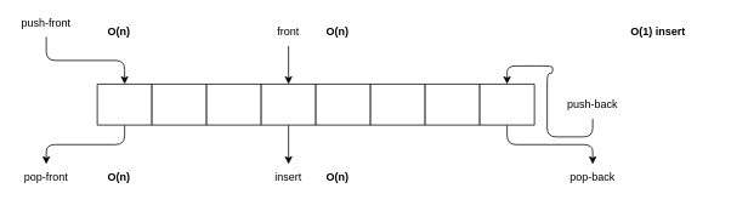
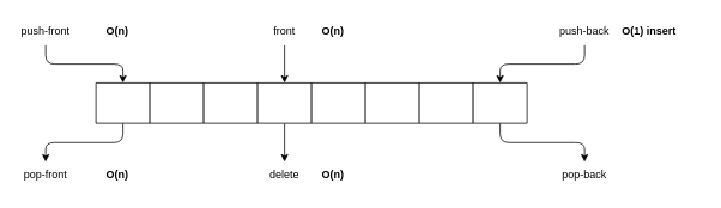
- <mxCell id="13" value="push-front" style="text;strokeColor=none;align=center;fillColor=none;html=1;verticalAlign=middle;whiteSpace=wrap;rounded=0;" vertex="1" parent="1"><mxGeometry x="20" y="10" width="60" height="30" as="geometry" /></mxCell>
+ <mxCell id="13" value="push-front" style="text;strokeColor=none;align=center;fillColor=none;html=1;verticalAlign=middle;whiteSpace=wrap;rounded=0;" vertex="1" parent="1"><mxGeometry x="20" y="20" width="60" height="30" as="geometry" /></mxCell>
- <mxCell id="16" value="push-back" style="text;strokeColor=none;align=center;fillColor=none;html=1;verticalAlign=middle;whiteSpace=wrap;rounded=0;" vertex="1" parent="1"><mxGeometry x="620" y="100" width="60" height="30" as="geometry" /></mxCell>
+ <mxCell id="16" value="push-back" style="text;strokeColor=none;align=center;fillColor=none;html=1;verticalAlign=middle;whiteSpace=wrap;rounded=0;" vertex="1" parent="1"><mxGeometry x="620" y="20" width="60" height="30" as="geometry" /></mxCell>
- <mxCell id="21" value="insert" style="text;strokeColor=none;align=center;fillColor=none;html=1;verticalAlign=middle;whiteSpace=wrap;rounded=0;" vertex="1" parent="1"><mxGeometry x="286" y="180" width="60" height="30" as="geometry" /></mxCell>
+ <mxCell id="21" value="delete" style="text;strokeColor=none;align=center;fillColor=none;html=1;verticalAlign=middle;whiteSpace=wrap;rounded=0;" vertex="1" parent="1"><mxGeometry x="286" y="180" width="60" height="30" as="geometry" /></mxCell>
